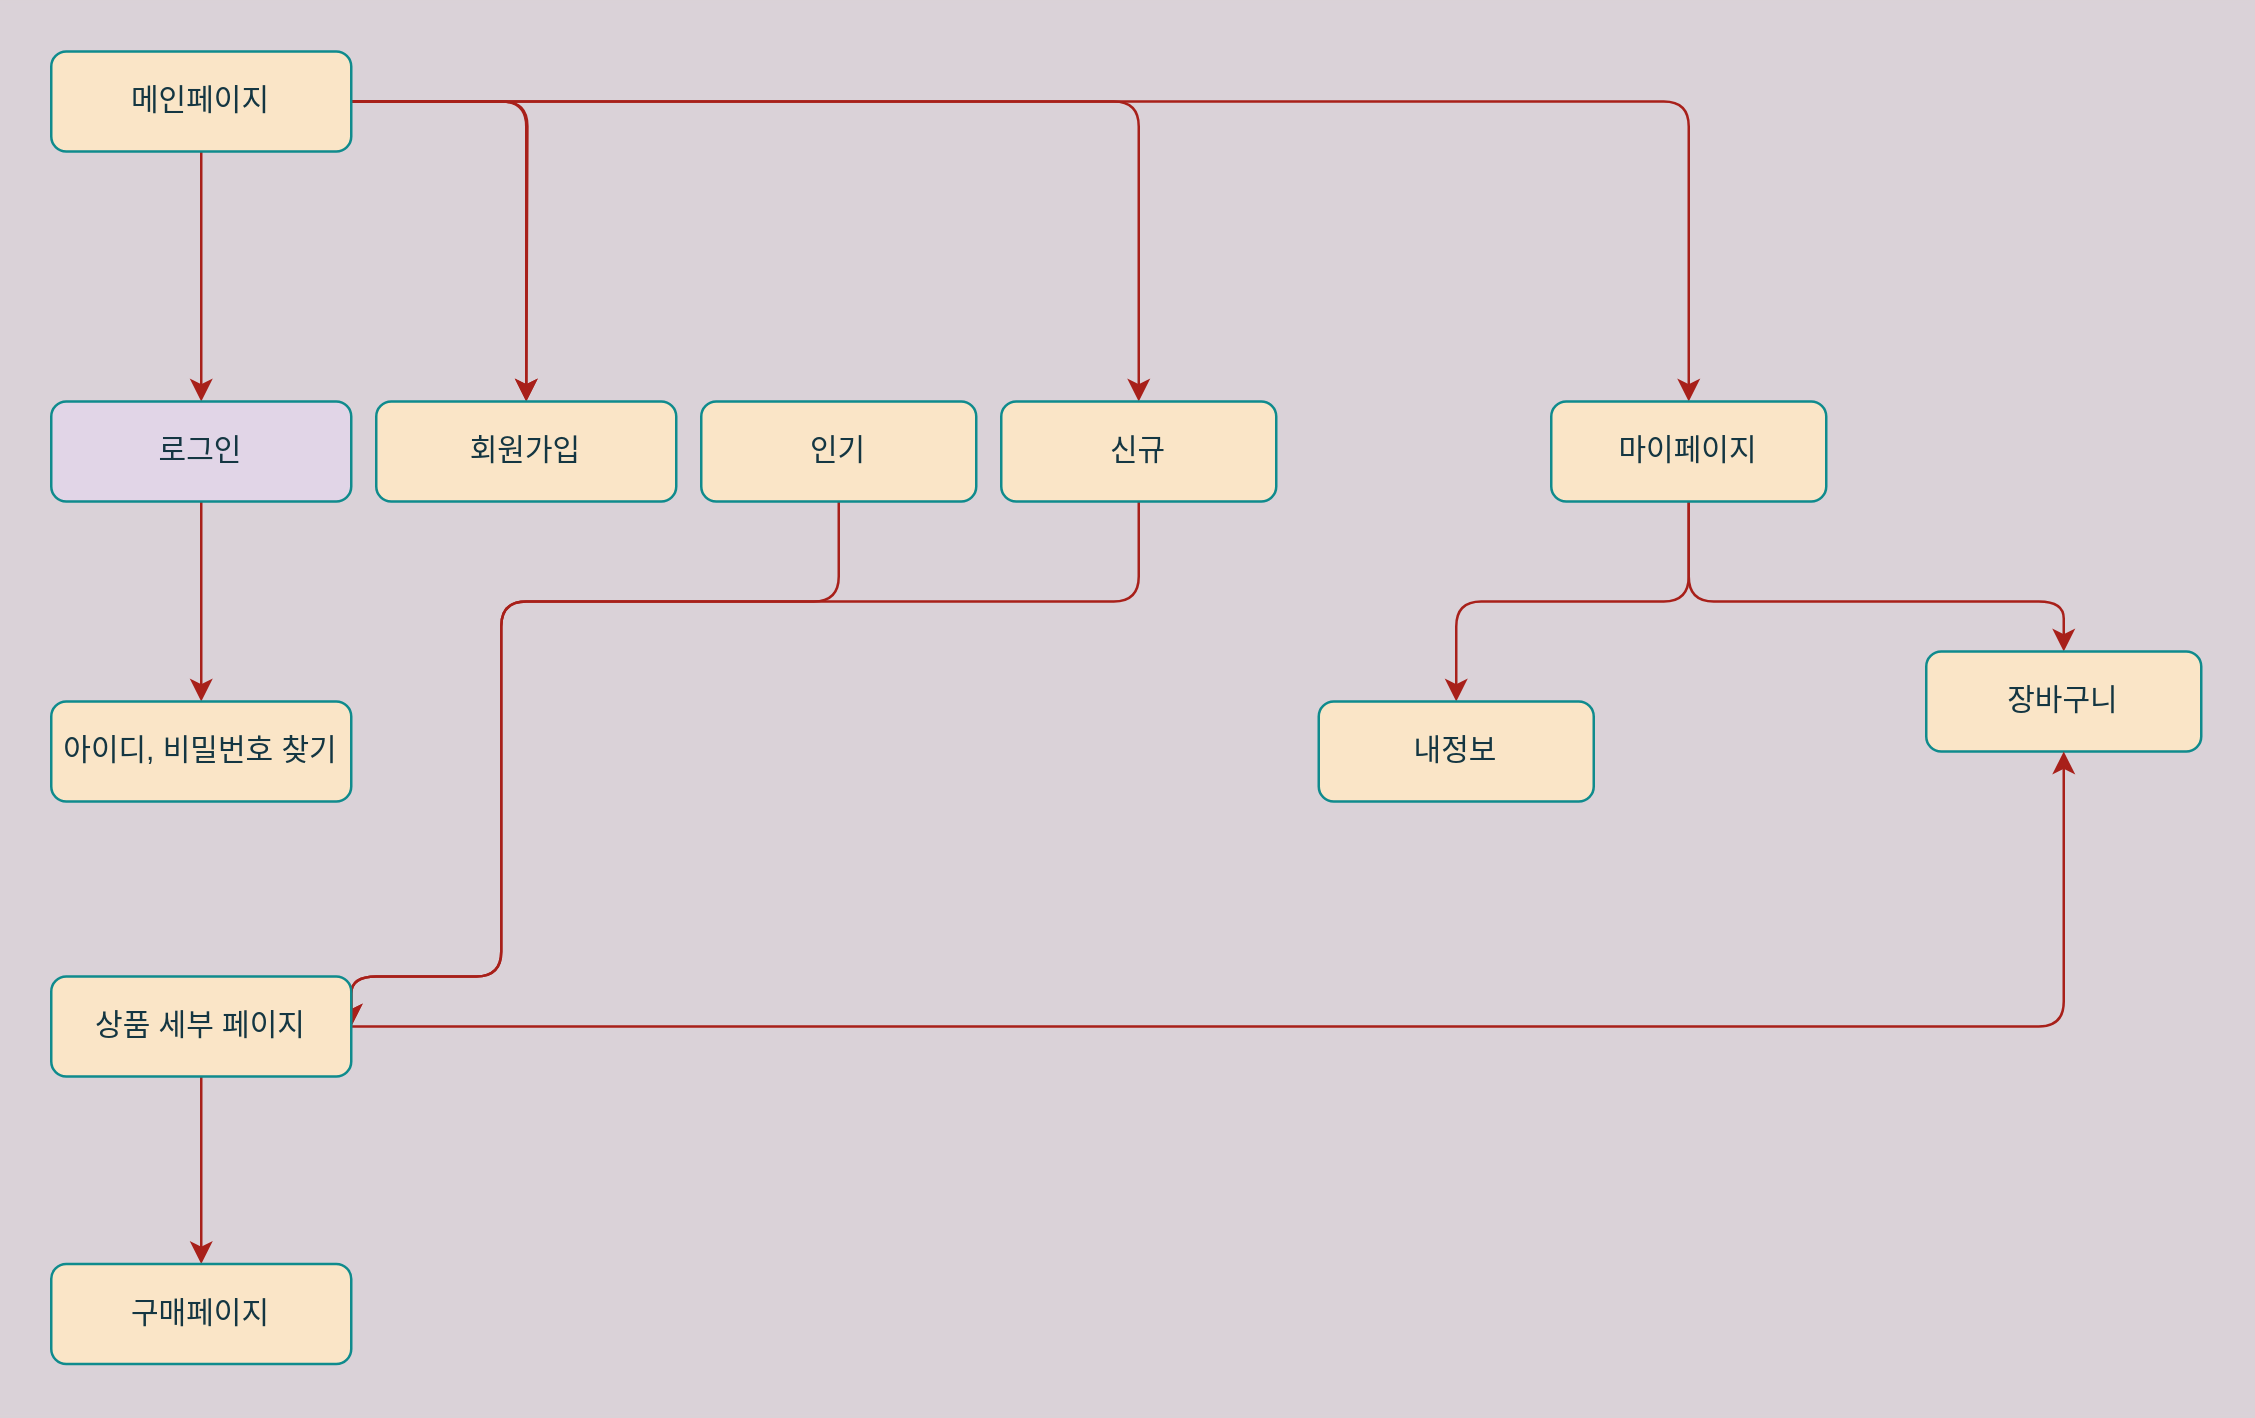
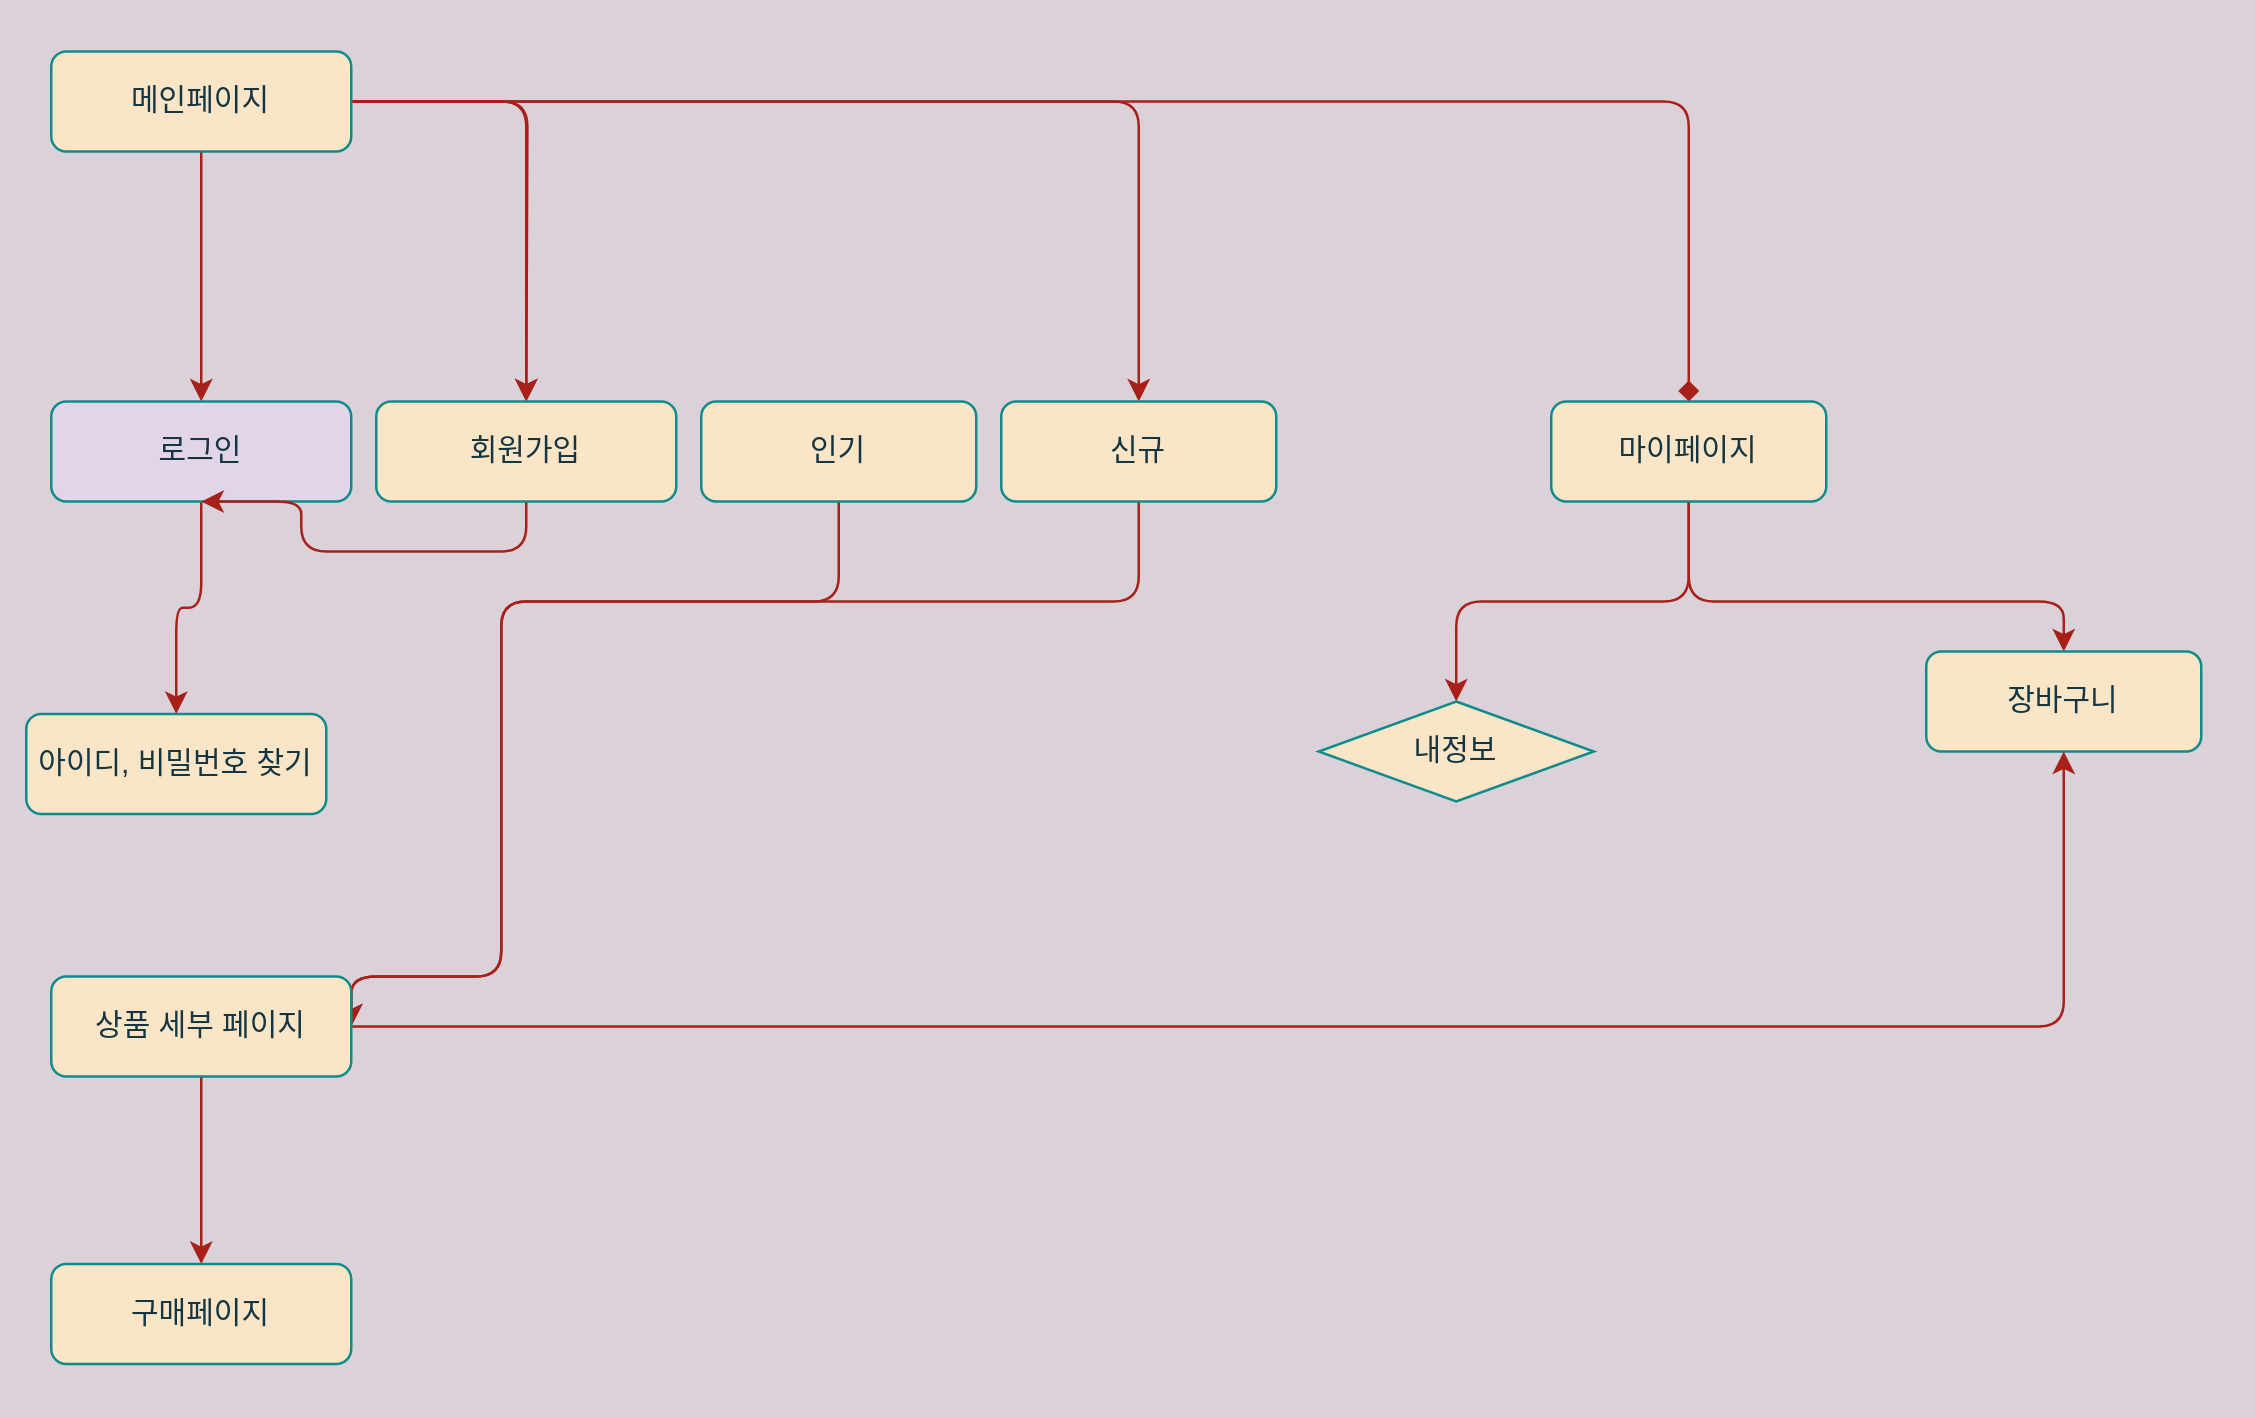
- <mxCell id="6" style="edgeStyle=orthogonalEdgeStyle;curved=0;rounded=1;sketch=0;orthogonalLoop=1;jettySize=auto;html=1;entryX=0.5;entryY=0;entryDx=0;entryDy=0;strokeColor=#A8201A;fillColor=#FAE5C7;fontColor=#143642;" edge="1" parent="1" source="7" target="17"><mxGeometry relative="1" as="geometry" /></mxCell>
+ <mxCell id="6" style="edgeStyle=orthogonalEdgeStyle;curved=0;rounded=1;sketch=0;orthogonalLoop=1;jettySize=auto;html=1;entryX=0.5;entryY=0;entryDx=0;entryDy=0;strokeColor=#A8201A;fillColor=#FAE5C7;fontColor=#143642;endArrow=diamond;" edge="1" parent="1" source="7" target="17"><mxGeometry relative="1" as="geometry" /></mxCell>
+ <mxCell id="18" style="edgeStyle=orthogonalEdgeStyle;curved=0;rounded=1;sketch=0;orthogonalLoop=1;jettySize=auto;html=1;entryX=0.5;entryY=1;entryDx=0;entryDy=0;strokeColor=#A8201A;fillColor=#FAE5C7;fontColor=#143642;" edge="1" parent="1" source="19" target="9"><mxGeometry relative="1" as="geometry"><Array as="points"><mxPoint x="210" y="220" /><mxPoint x="120" y="220" /><mxPoint x="120" y="200" /></Array></mxGeometry></mxCell>
- <mxCell id="10" value="아이디, 비밀번호 찾기" style="rounded=1;whiteSpace=wrap;html=1;fontSize=12;glass=0;strokeWidth=1;shadow=0;fillColor=#FAE5C7;strokeColor=#0F8B8D;fontColor=#143642;" vertex="1" parent="1"><mxGeometry x="20" y="280" width="120" height="40" as="geometry" /></mxCell>
+ <mxCell id="10" value="아이디, 비밀번호 찾기" style="rounded=1;whiteSpace=wrap;html=1;fontSize=12;glass=0;strokeWidth=1;shadow=0;fillColor=#FAE5C7;strokeColor=#0F8B8D;fontColor=#143642;" vertex="1" parent="1"><mxGeometry x="10" y="285" width="120" height="40" as="geometry" /></mxCell>
- <mxCell id="20" value="내정보" style="rounded=1;whiteSpace=wrap;html=1;fontSize=12;glass=0;strokeWidth=1;shadow=0;fillColor=#FAE5C7;strokeColor=#0F8B8D;fontColor=#143642;" vertex="1" parent="1"><mxGeometry x="527" y="280" width="110" height="40" as="geometry" /></mxCell>
+ <mxCell id="20" value="내정보" style="rhombus;whiteSpace=wrap;html=1;fontSize=12;glass=0;strokeWidth=1;shadow=0;fillColor=#FAE5C7;strokeColor=#0F8B8D;fontColor=#143642;" vertex="1" parent="1"><mxGeometry x="527" y="280" width="110" height="40" as="geometry" /></mxCell>
